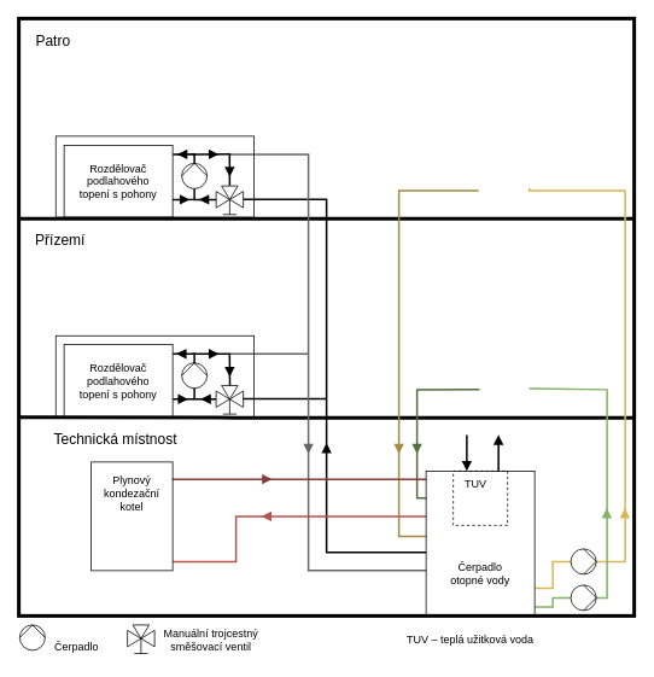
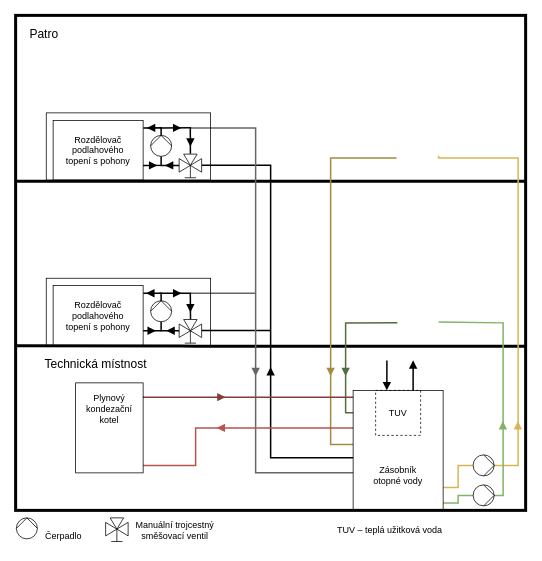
- <mxCell id="45" value="Přízemí" style="text;html=1;strokeColor=none;fillColor=none;align=center;verticalAlign=middle;whiteSpace=wrap;rounded=0;dashed=1;fontSize=16;" parent="1" vertex="1"><mxGeometry x="26" y="255" width="80" height="20" as="geometry" /></mxCell>
- <mxCell id="19" value="TUV" style="text;html=1;strokeColor=none;fillColor=none;align=center;verticalAlign=middle;whiteSpace=wrap;rounded=0;dashed=1;" parent="1" vertex="1"><mxGeometry x="505" y="525" width="40" height="20" as="geometry" /></mxCell>
+ <mxCell id="19" value="TUV" style="text;html=1;strokeColor=none;fillColor=none;align=center;verticalAlign=middle;whiteSpace=wrap;rounded=0;dashed=1;" parent="1" vertex="1"><mxGeometry x="510" y="540" width="40" height="20" as="geometry" /></mxCell>
- <mxCell id="43" value="Čerpadlo otopné vody" style="text;html=1;strokeColor=none;fillColor=none;align=center;verticalAlign=middle;whiteSpace=wrap;rounded=0;dashed=1;" parent="1" vertex="1"><mxGeometry x="490" y="606" width="80" height="54" as="geometry" /></mxCell>
+ <mxCell id="43" value="Zásobník otopné vody" style="text;html=1;strokeColor=none;fillColor=none;align=center;verticalAlign=middle;whiteSpace=wrap;rounded=0;dashed=1;" parent="1" vertex="1"><mxGeometry x="490" y="606" width="80" height="54" as="geometry" /></mxCell>
